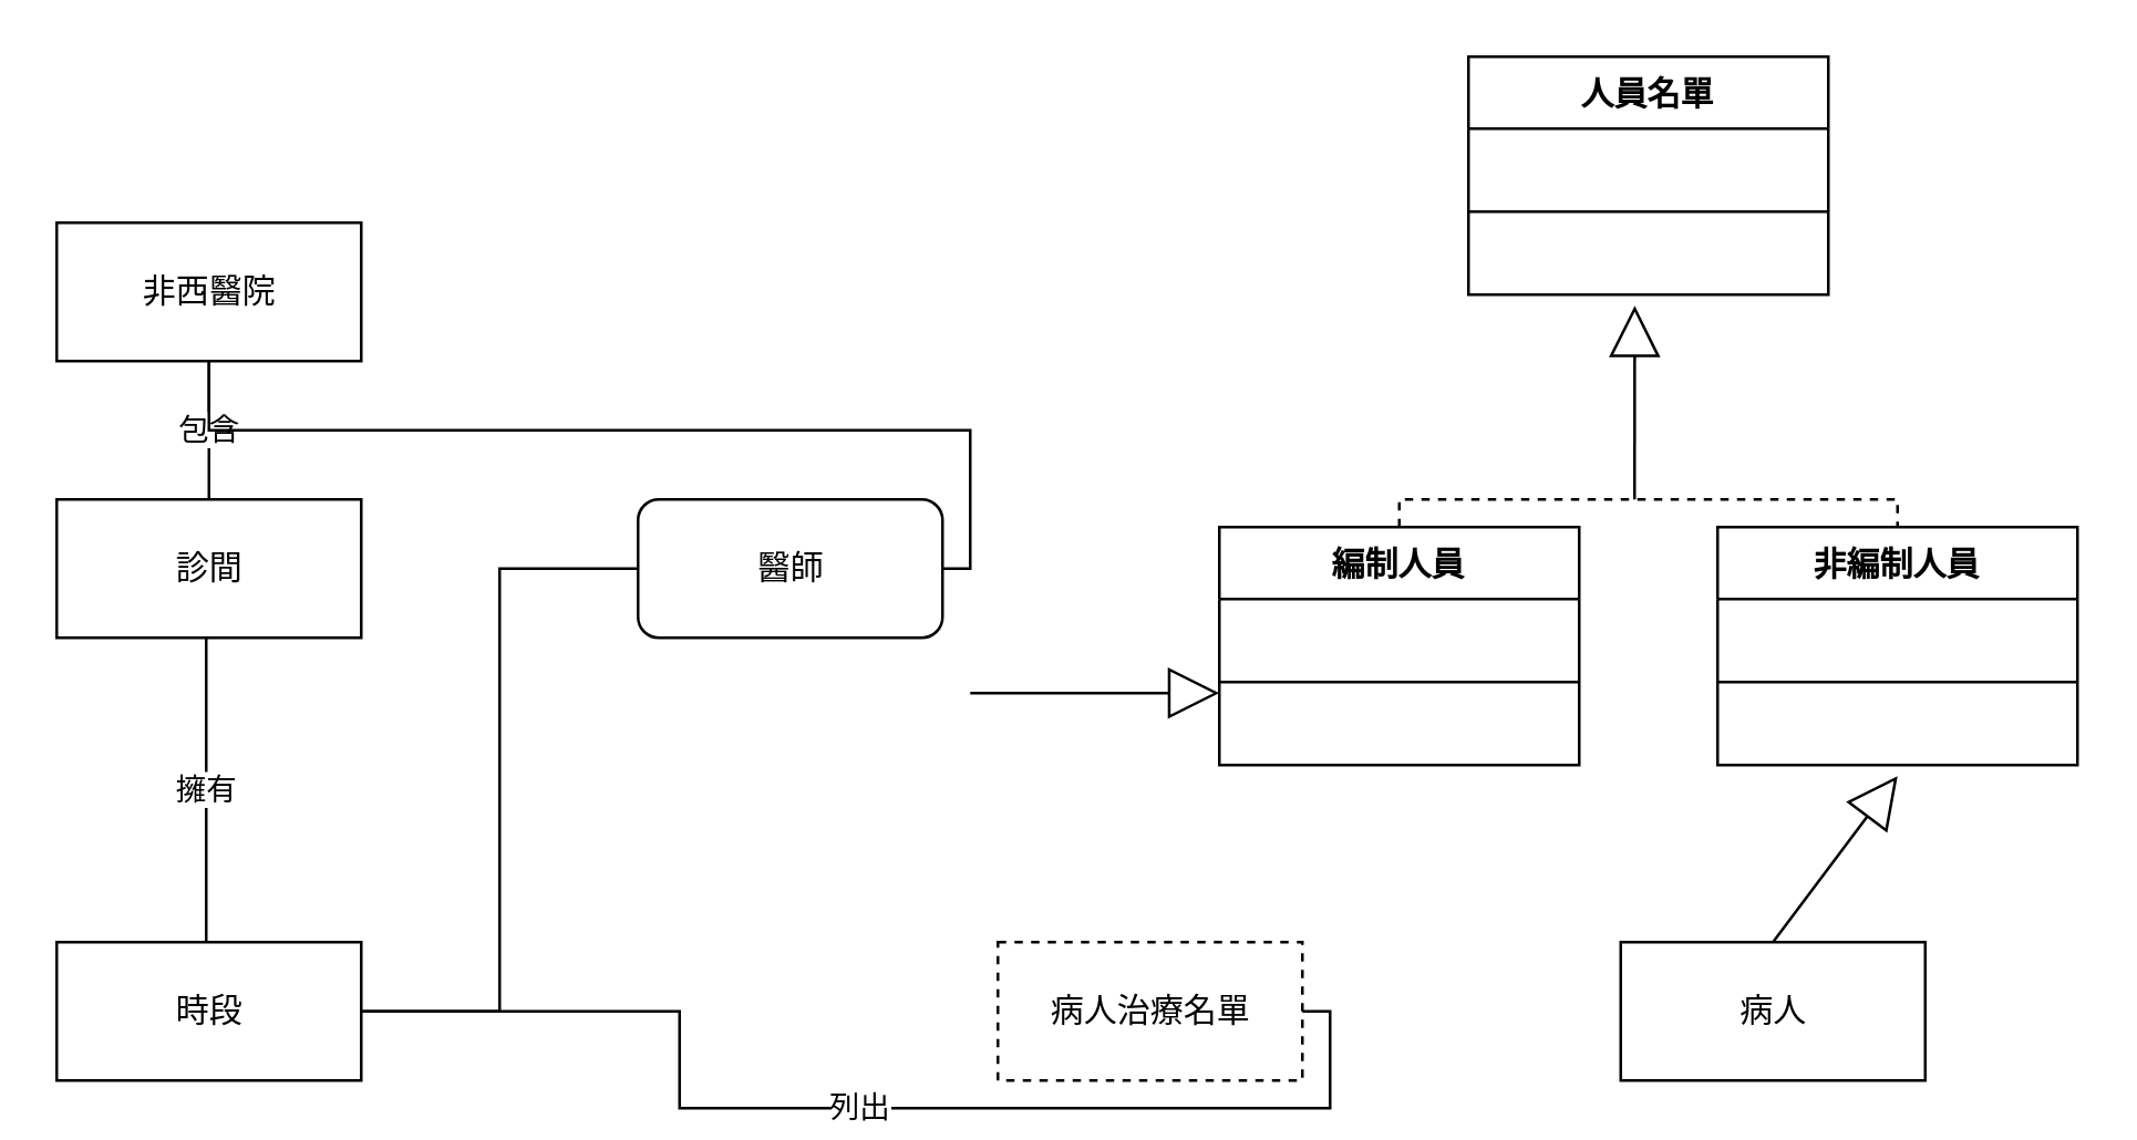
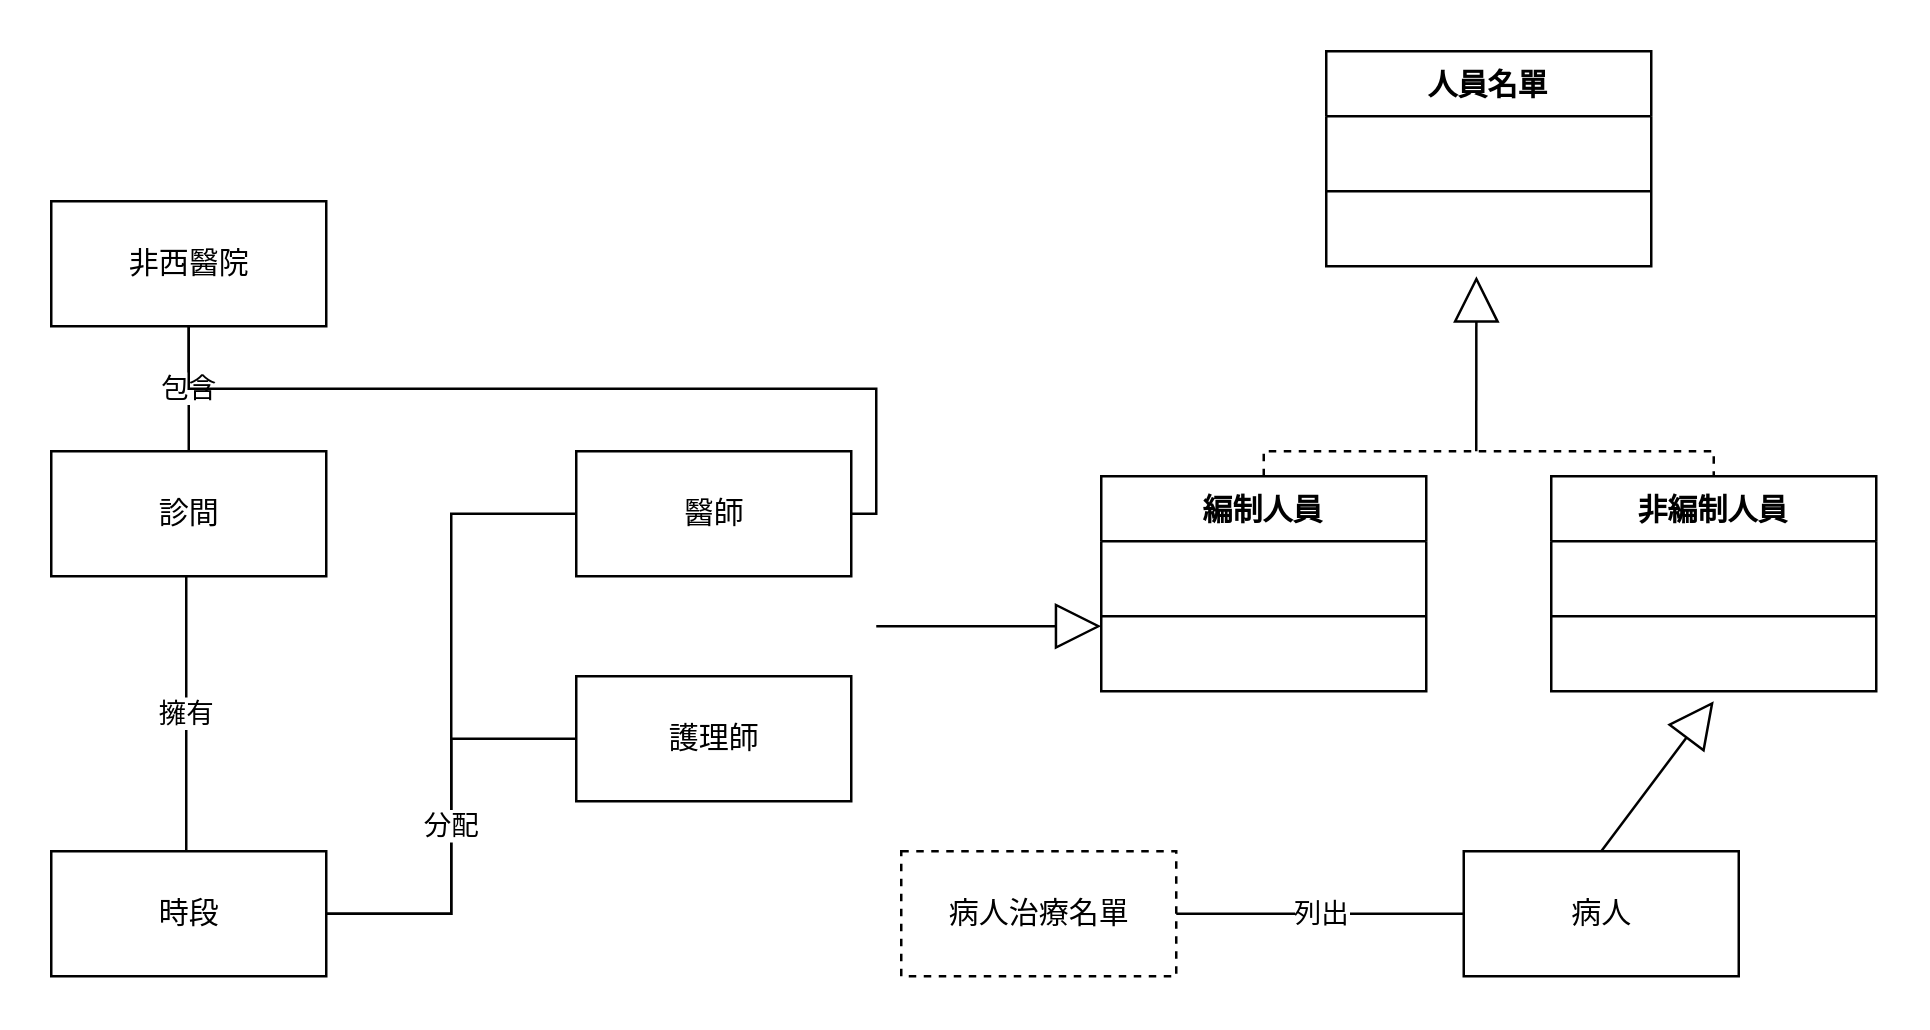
- <mxCell id="4" value="醫師" style="html=1;rounded=1;" vertex="1" parent="1"><mxGeometry x="230" y="180" width="110" height="50" as="geometry" /></mxCell>
+ <mxCell id="4" value="醫師" style="html=1;" vertex="1" parent="1"><mxGeometry x="230" y="180" width="110" height="50" as="geometry" /></mxCell>
+ <mxCell id="24" value="分配" style="endArrow=none;html=1;edgeStyle=orthogonalEdgeStyle;rounded=0;exitX=1;exitY=0.5;exitDx=0;exitDy=0;entryX=0;entryY=0.5;entryDx=0;entryDy=0;" edge="1" parent="1" source="3" target="5"><mxGeometry relative="1" as="geometry"><mxPoint x="105" y="160" as="sourcePoint" /><mxPoint x="105" y="210" as="targetPoint" /></mxGeometry></mxCell>
+ <mxCell id="5" value="護理師" style="html=1;" vertex="1" parent="1"><mxGeometry x="230" y="270" width="110" height="50" as="geometry" /></mxCell>
- <mxCell id="27" value="列出" style="endArrow=none;html=1;edgeStyle=orthogonalEdgeStyle;rounded=0;exitX=1;exitY=0.5;exitDx=0;exitDy=0;" edge="1" parent="1" source="7" target="3"><mxGeometry relative="1" as="geometry"><mxPoint x="145" y="200" as="sourcePoint" /><mxPoint x="145" y="250" as="targetPoint" /></mxGeometry></mxCell>
+ <mxCell id="27" value="列出" style="endArrow=none;html=1;edgeStyle=orthogonalEdgeStyle;rounded=0;exitX=1;exitY=0.5;exitDx=0;exitDy=0;entryX=0;entryY=0.5;entryDx=0;entryDy=0;" edge="1" parent="1" source="7" target="8"><mxGeometry relative="1" as="geometry"><mxPoint x="145" y="200" as="sourcePoint" /><mxPoint x="145" y="250" as="targetPoint" /></mxGeometry></mxCell>
